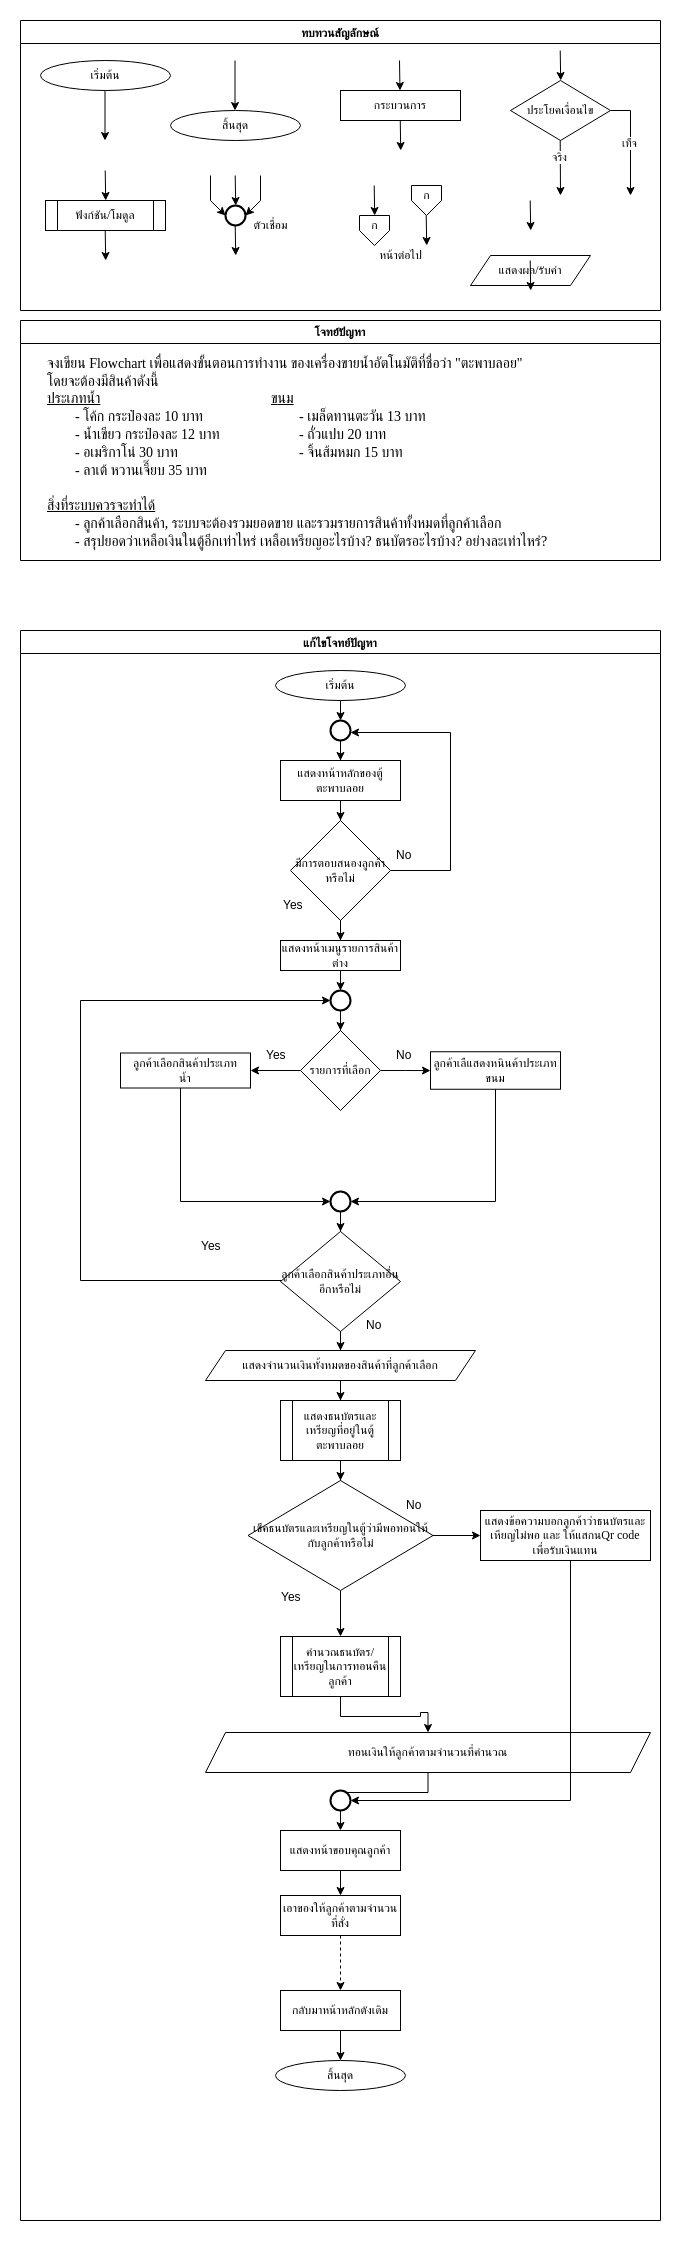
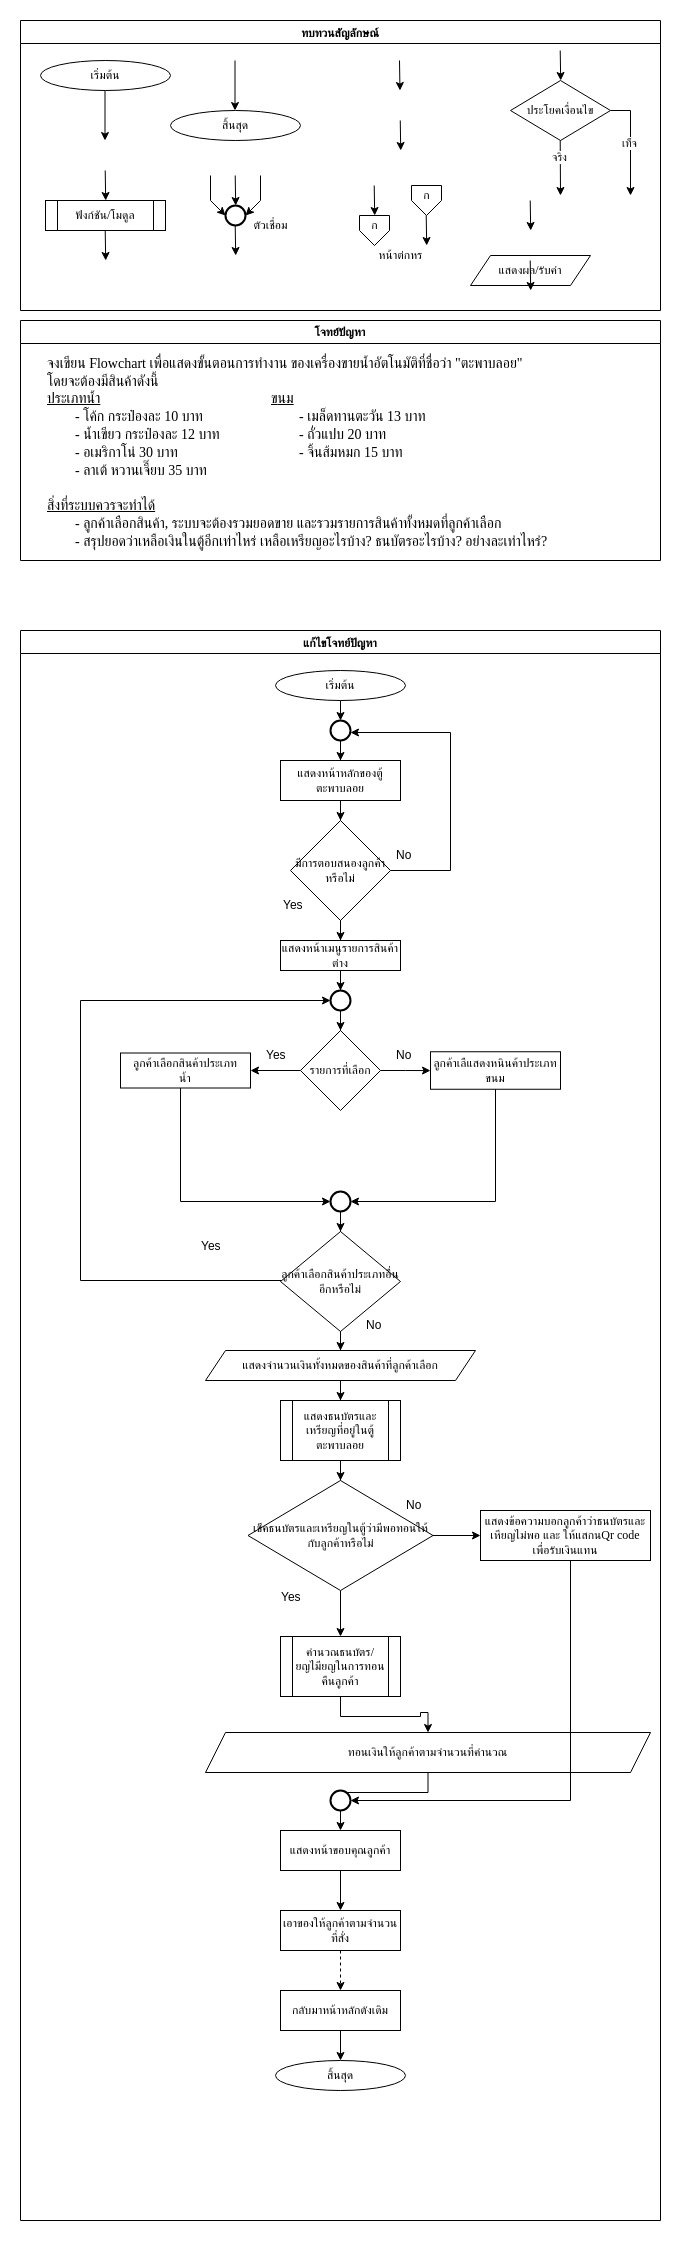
- <mxCell id="7" value="กระบวนการ" style="rounded=0;whiteSpace=wrap;html=1;fontFamily=Sarabun;fontSource=https%3A%2F%2Ffonts.googleapis.com%2Fcss%3Ffamily%3DSarabun;" parent="2" vertex="1"><mxGeometry x="320" y="70" width="120" height="30" as="geometry" /></mxCell>
- <mxCell id="29" value="หน้าต่อไป" style="text;html=1;align=center;verticalAlign=middle;resizable=0;points=[];autosize=1;strokeColor=none;fillColor=none;fontFamily=Sarabun;fontSource=https%3A%2F%2Ffonts.googleapis.com%2Fcss%3Ffamily%3DSarabun;" parent="2" vertex="1"><mxGeometry x="345" y="220" width="70" height="30" as="geometry" /></mxCell>
+ <mxCell id="29" value="หน้าต่กหร" style="text;html=1;align=center;verticalAlign=middle;resizable=0;points=[];autosize=1;strokeColor=none;fillColor=none;fontFamily=Sarabun;fontSource=https%3A%2F%2Ffonts.googleapis.com%2Fcss%3Ffamily%3DSarabun;" parent="2" vertex="1"><mxGeometry x="345" y="220" width="70" height="30" as="geometry" /></mxCell>
- <mxCell id="79" value="&lt;font data-font-src=&quot;https://fonts.googleapis.com/css?family=Sarabun&quot; face=&quot;Sarabun&quot;&gt;คำนวณธนบัตร/เหรียญในการทอนคืนลูกค้า&lt;/font&gt;" style="shape=process;whiteSpace=wrap;html=1;backgroundOutline=1;" parent="35" vertex="1"><mxGeometry x="260" y="1006" width="120" height="60" as="geometry" /></mxCell>
+ <mxCell id="79" value="&lt;font data-font-src=&quot;https://fonts.googleapis.com/css?family=Sarabun&quot; face=&quot;Sarabun&quot;&gt;คำนวณธนบัตร/ยญไมียญในการทอนคืนลูกค้า&lt;/font&gt;" style="shape=process;whiteSpace=wrap;html=1;backgroundOutline=1;" parent="35" vertex="1"><mxGeometry x="260" y="1006" width="120" height="60" as="geometry" /></mxCell>
- <mxCell id="90" value="เอาของให้ลูกค้าตามจำนวนที่สั่ง" style="rounded=0;whiteSpace=wrap;html=1;fontFamily=Sarabun;fontSource=https%3A%2F%2Ffonts.googleapis.com%2Fcss%3Ffamily%3DSarabun;" vertex="1" parent="35"><mxGeometry x="260" y="1265" width="120" height="40" as="geometry" /></mxCell>
+ <mxCell id="90" value="เอาของให้ลูกค้าตามจำนวนที่สั่ง" style="rounded=0;whiteSpace=wrap;html=1;fontFamily=Sarabun;fontSource=https%3A%2F%2Ffonts.googleapis.com%2Fcss%3Ffamily%3DSarabun;" vertex="1" parent="35"><mxGeometry x="260" y="1280" width="120" height="40" as="geometry" /></mxCell>
